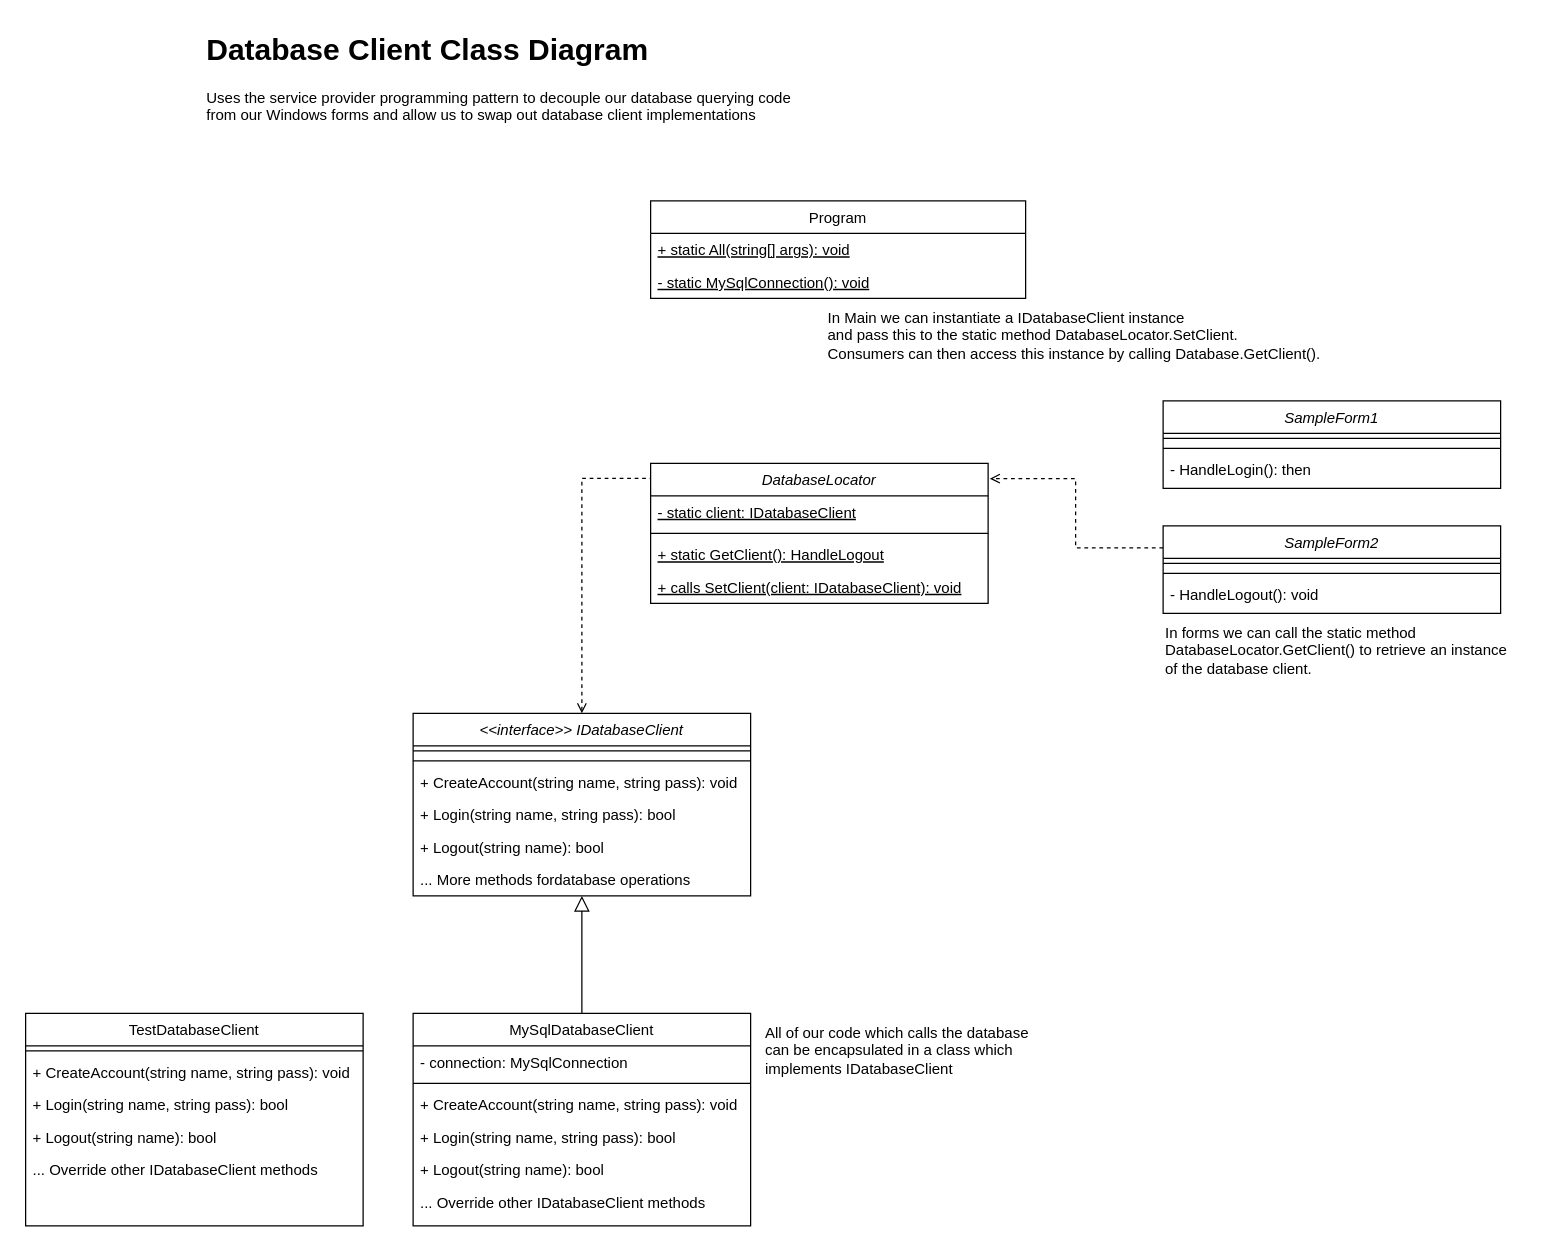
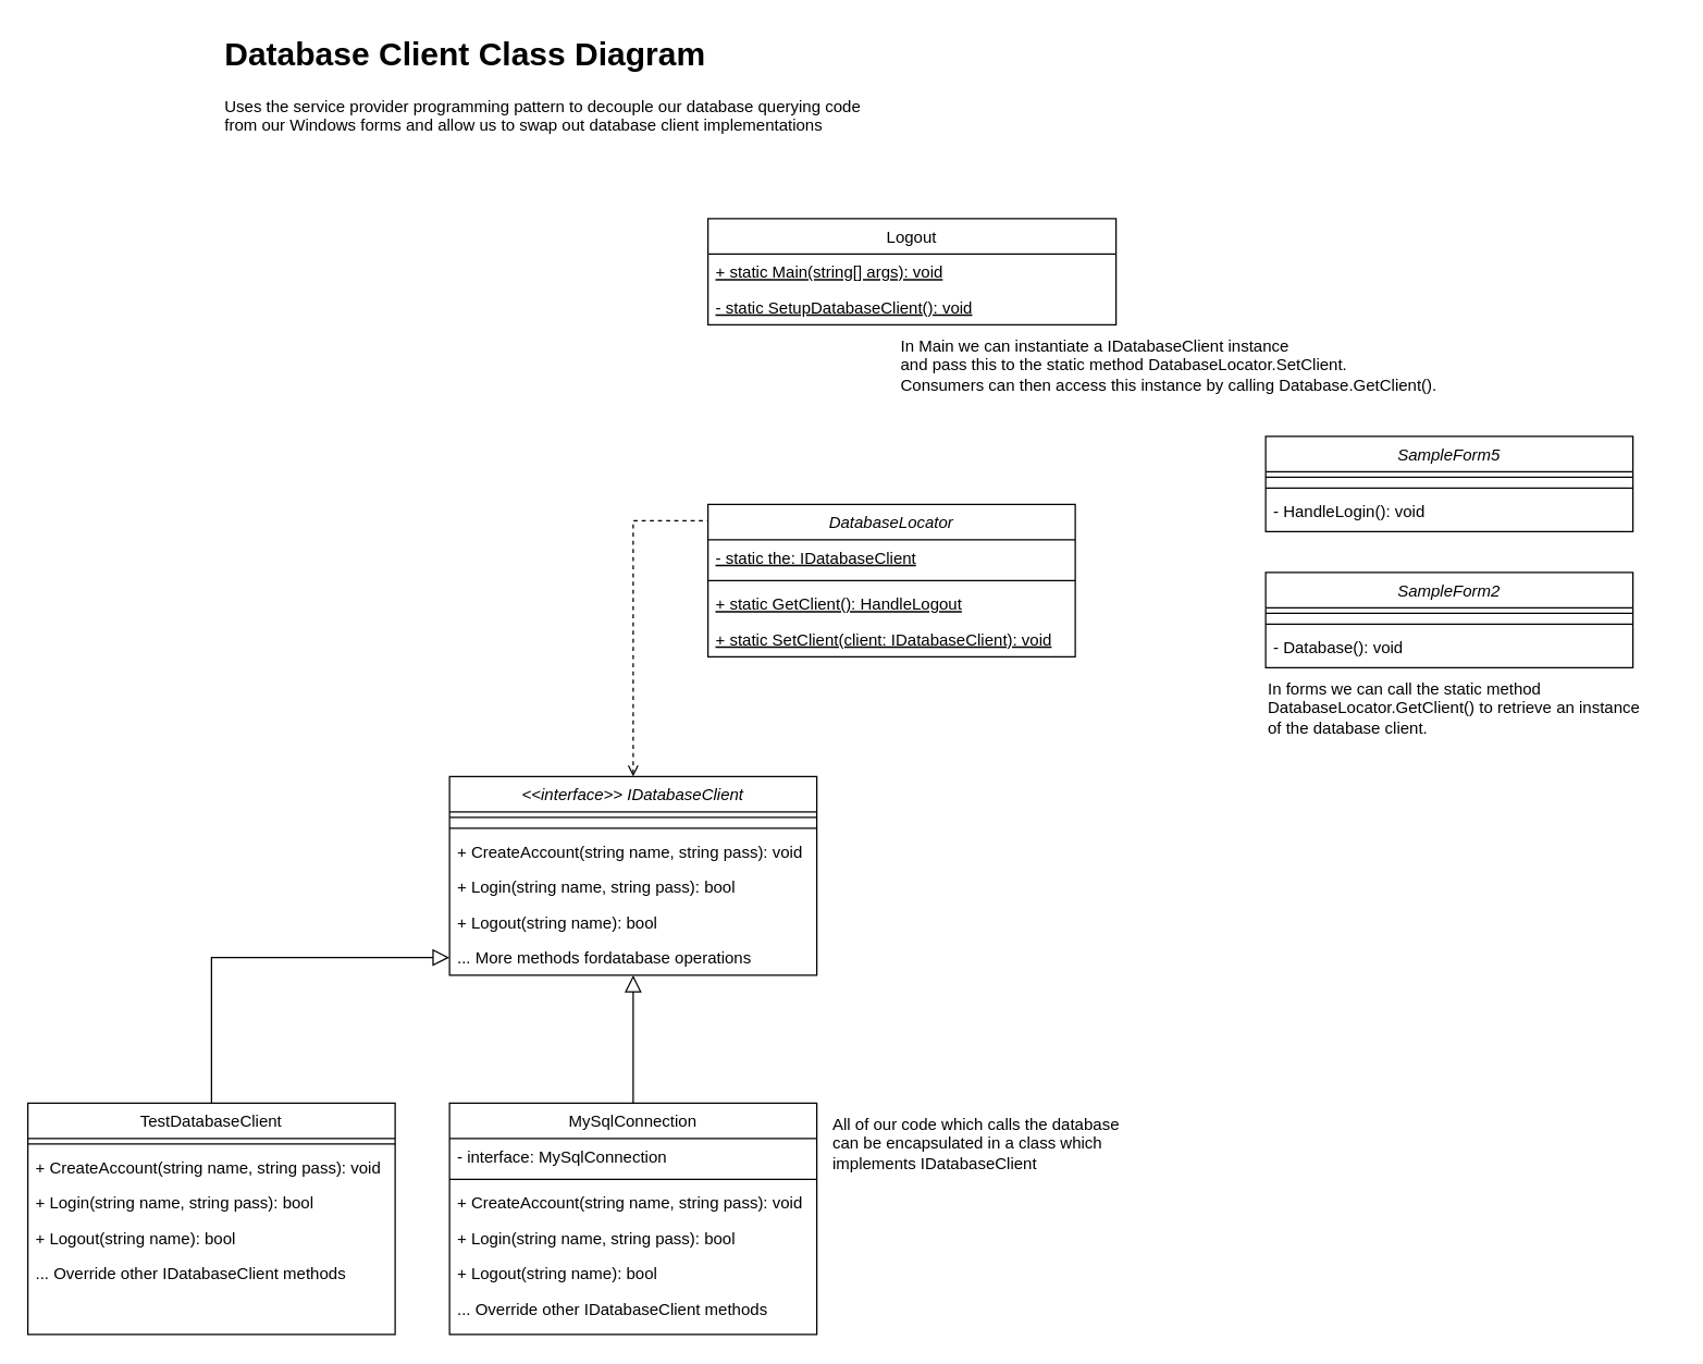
- <mxCell id="34" value="Program" style="swimlane;fontStyle=0;childLayout=stackLayout;horizontal=1;startSize=26;fillColor=none;horizontalStack=0;resizeParent=1;resizeParentMax=0;resizeLast=0;collapsible=1;marginBottom=0;fontFamily=Helvetica;" vertex="1" parent="1"><mxGeometry x="520" y="160" width="300" height="78" as="geometry" /></mxCell>
+ <mxCell id="34" value="Logout" style="swimlane;fontStyle=0;childLayout=stackLayout;horizontal=1;startSize=26;fillColor=none;horizontalStack=0;resizeParent=1;resizeParentMax=0;resizeLast=0;collapsible=1;marginBottom=0;fontFamily=Helvetica;" vertex="1" parent="1"><mxGeometry x="520" y="160" width="300" height="78" as="geometry" /></mxCell>
- <mxCell id="35" value="+ static All(string[] args): void" style="text;strokeColor=none;fillColor=none;align=left;verticalAlign=top;spacingLeft=4;spacingRight=4;overflow=hidden;rotatable=0;points=[[0,0.5],[1,0.5]];portConstraint=eastwest;fontFamily=Helvetica;fontStyle=4" vertex="1" parent="34"><mxGeometry y="26" width="300" height="26" as="geometry" /></mxCell>
+ <mxCell id="35" value="+ static Main(string[] args): void" style="text;strokeColor=none;fillColor=none;align=left;verticalAlign=top;spacingLeft=4;spacingRight=4;overflow=hidden;rotatable=0;points=[[0,0.5],[1,0.5]];portConstraint=eastwest;fontFamily=Helvetica;fontStyle=4" vertex="1" parent="34"><mxGeometry y="26" width="300" height="26" as="geometry" /></mxCell>
- <mxCell id="36" value="- static MySqlConnection(): void" style="text;strokeColor=none;fillColor=none;align=left;verticalAlign=top;spacingLeft=4;spacingRight=4;overflow=hidden;rotatable=0;points=[[0,0.5],[1,0.5]];portConstraint=eastwest;fontFamily=Helvetica;fontStyle=4" vertex="1" parent="34"><mxGeometry y="52" width="300" height="26" as="geometry" /></mxCell>
+ <mxCell id="36" value="- static SetupDatabaseClient(): void" style="text;strokeColor=none;fillColor=none;align=left;verticalAlign=top;spacingLeft=4;spacingRight=4;overflow=hidden;rotatable=0;points=[[0,0.5],[1,0.5]];portConstraint=eastwest;fontFamily=Helvetica;fontStyle=4" vertex="1" parent="34"><mxGeometry y="52" width="300" height="26" as="geometry" /></mxCell>
- <mxCell id="23" value="SampleForm1" style="swimlane;fontStyle=2;align=center;verticalAlign=top;childLayout=stackLayout;horizontal=1;startSize=26;horizontalStack=0;resizeParent=1;resizeLast=0;collapsible=1;marginBottom=0;rounded=0;shadow=0;strokeWidth=1;" vertex="1" parent="1"><mxGeometry x="930" y="320" width="270" height="70" as="geometry"><mxRectangle x="230" y="140" width="160" height="26" as="alternateBounds" /></mxGeometry></mxCell>
+ <mxCell id="23" value="SampleForm5" style="swimlane;fontStyle=2;align=center;verticalAlign=top;childLayout=stackLayout;horizontal=1;startSize=26;horizontalStack=0;resizeParent=1;resizeLast=0;collapsible=1;marginBottom=0;rounded=0;shadow=0;strokeWidth=1;" vertex="1" parent="1"><mxGeometry x="930" y="320" width="270" height="70" as="geometry"><mxRectangle x="230" y="140" width="160" height="26" as="alternateBounds" /></mxGeometry></mxCell>
- <mxCell id="26" value="- HandleLogin(): then" style="text;align=left;verticalAlign=top;spacingLeft=4;spacingRight=4;overflow=hidden;rotatable=0;points=[[0,0.5],[1,0.5]];portConstraint=eastwest;" vertex="1" parent="23"><mxGeometry y="42" width="270" height="26" as="geometry" /></mxCell>
+ <mxCell id="26" value="- HandleLogin(): void" style="text;align=left;verticalAlign=top;spacingLeft=4;spacingRight=4;overflow=hidden;rotatable=0;points=[[0,0.5],[1,0.5]];portConstraint=eastwest;" vertex="1" parent="23"><mxGeometry y="42" width="270" height="26" as="geometry" /></mxCell>
- <mxCell id="19" value="- static client: IDatabaseClient" style="text;align=left;verticalAlign=top;spacingLeft=4;spacingRight=4;overflow=hidden;rotatable=0;points=[[0,0.5],[1,0.5]];portConstraint=eastwest;fontStyle=4" vertex="1" parent="18"><mxGeometry y="26" width="270" height="26" as="geometry" /></mxCell>
+ <mxCell id="19" value="- static the: IDatabaseClient" style="text;align=left;verticalAlign=top;spacingLeft=4;spacingRight=4;overflow=hidden;rotatable=0;points=[[0,0.5],[1,0.5]];portConstraint=eastwest;fontStyle=4" vertex="1" parent="18"><mxGeometry y="26" width="270" height="26" as="geometry" /></mxCell>
- <mxCell id="27" style="edgeStyle=orthogonalEdgeStyle;rounded=0;orthogonalLoop=1;jettySize=auto;html=1;exitX=0;exitY=0.25;exitDx=0;exitDy=0;entryX=1.005;entryY=0.109;entryDx=0;entryDy=0;entryPerimeter=0;dashed=1;startArrow=none;startFill=0;endArrow=open;endFill=0;" edge="1" parent="1" source="28" target="18"><mxGeometry relative="1" as="geometry" /></mxCell>
- <mxCell id="22" value="+ calls SetClient(client: IDatabaseClient): void" style="text;align=left;verticalAlign=top;spacingLeft=4;spacingRight=4;overflow=hidden;rotatable=0;points=[[0,0.5],[1,0.5]];portConstraint=eastwest;fontStyle=4" vertex="1" parent="18"><mxGeometry y="86" width="270" height="26" as="geometry" /></mxCell>
+ <mxCell id="22" value="+ static SetClient(client: IDatabaseClient): void" style="text;align=left;verticalAlign=top;spacingLeft=4;spacingRight=4;overflow=hidden;rotatable=0;points=[[0,0.5],[1,0.5]];portConstraint=eastwest;fontStyle=4" vertex="1" parent="18"><mxGeometry y="86" width="270" height="26" as="geometry" /></mxCell>
- <mxCell id="31" value="- HandleLogout(): void" style="text;align=left;verticalAlign=top;spacingLeft=4;spacingRight=4;overflow=hidden;rotatable=0;points=[[0,0.5],[1,0.5]];portConstraint=eastwest;" vertex="1" parent="28"><mxGeometry y="42" width="270" height="26" as="geometry" /></mxCell>
+ <mxCell id="31" value="- Database(): void" style="text;align=left;verticalAlign=top;spacingLeft=4;spacingRight=4;overflow=hidden;rotatable=0;points=[[0,0.5],[1,0.5]];portConstraint=eastwest;" vertex="1" parent="28"><mxGeometry y="42" width="270" height="26" as="geometry" /></mxCell>
+ <mxCell id="39" style="edgeStyle=orthogonalEdgeStyle;rounded=0;orthogonalLoop=1;jettySize=auto;html=1;exitX=0.5;exitY=0;exitDx=0;exitDy=0;entryX=0;entryY=0.5;entryDx=0;entryDy=0;fontFamily=Helvetica;startArrow=none;startFill=0;endArrow=block;endFill=0;endSize=10;" edge="1" parent="1" source="40" target="9"><mxGeometry relative="1" as="geometry" /></mxCell>
- <mxCell id="10" value="MySqlDatabaseClient" style="swimlane;fontStyle=0;align=center;verticalAlign=top;childLayout=stackLayout;horizontal=1;startSize=26;horizontalStack=0;resizeParent=1;resizeLast=0;collapsible=1;marginBottom=0;rounded=0;shadow=0;strokeWidth=1;" parent="1" vertex="1"><mxGeometry x="330" y="810" width="270" height="170" as="geometry"><mxRectangle x="130" y="380" width="160" height="26" as="alternateBounds" /></mxGeometry></mxCell>
+ <mxCell id="10" value="MySqlConnection" style="swimlane;fontStyle=0;align=center;verticalAlign=top;childLayout=stackLayout;horizontal=1;startSize=26;horizontalStack=0;resizeParent=1;resizeLast=0;collapsible=1;marginBottom=0;rounded=0;shadow=0;strokeWidth=1;" parent="1" vertex="1"><mxGeometry x="330" y="810" width="270" height="170" as="geometry"><mxRectangle x="130" y="380" width="160" height="26" as="alternateBounds" /></mxGeometry></mxCell>
- <mxCell id="11" value="- connection: MySqlConnection " style="text;align=left;verticalAlign=top;spacingLeft=4;spacingRight=4;overflow=hidden;rotatable=0;points=[[0,0.5],[1,0.5]];portConstraint=eastwest;" parent="10" vertex="1"><mxGeometry y="26" width="270" height="26" as="geometry" /></mxCell>
+ <mxCell id="11" value="- interface: MySqlConnection " style="text;align=left;verticalAlign=top;spacingLeft=4;spacingRight=4;overflow=hidden;rotatable=0;points=[[0,0.5],[1,0.5]];portConstraint=eastwest;" parent="10" vertex="1"><mxGeometry y="26" width="270" height="26" as="geometry" /></mxCell>
